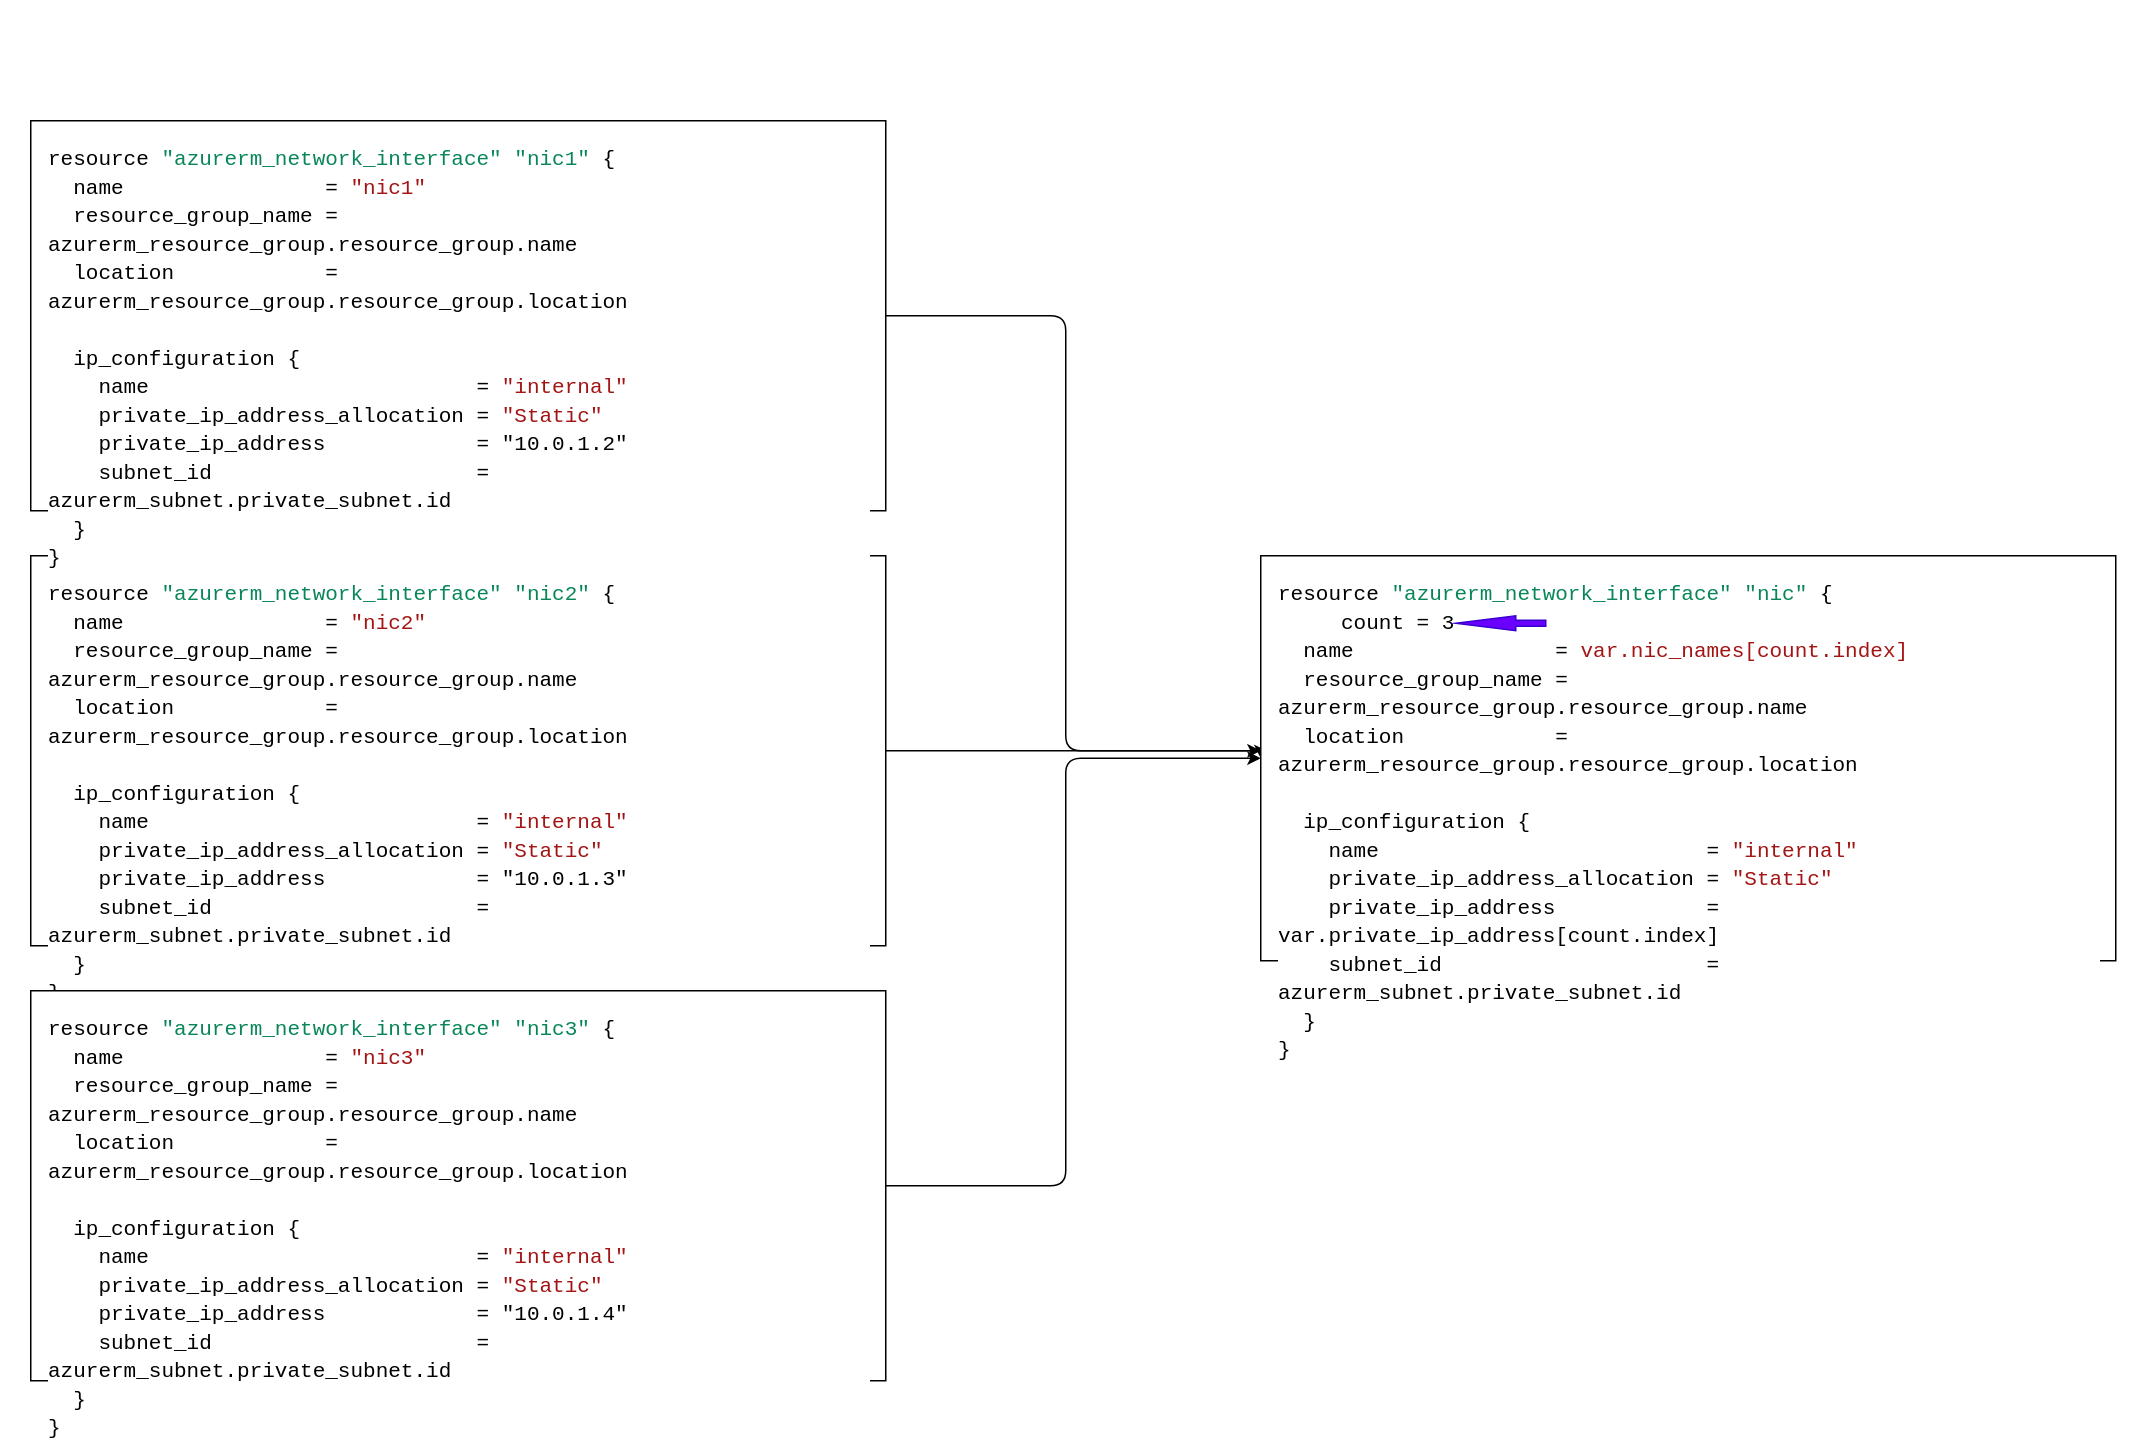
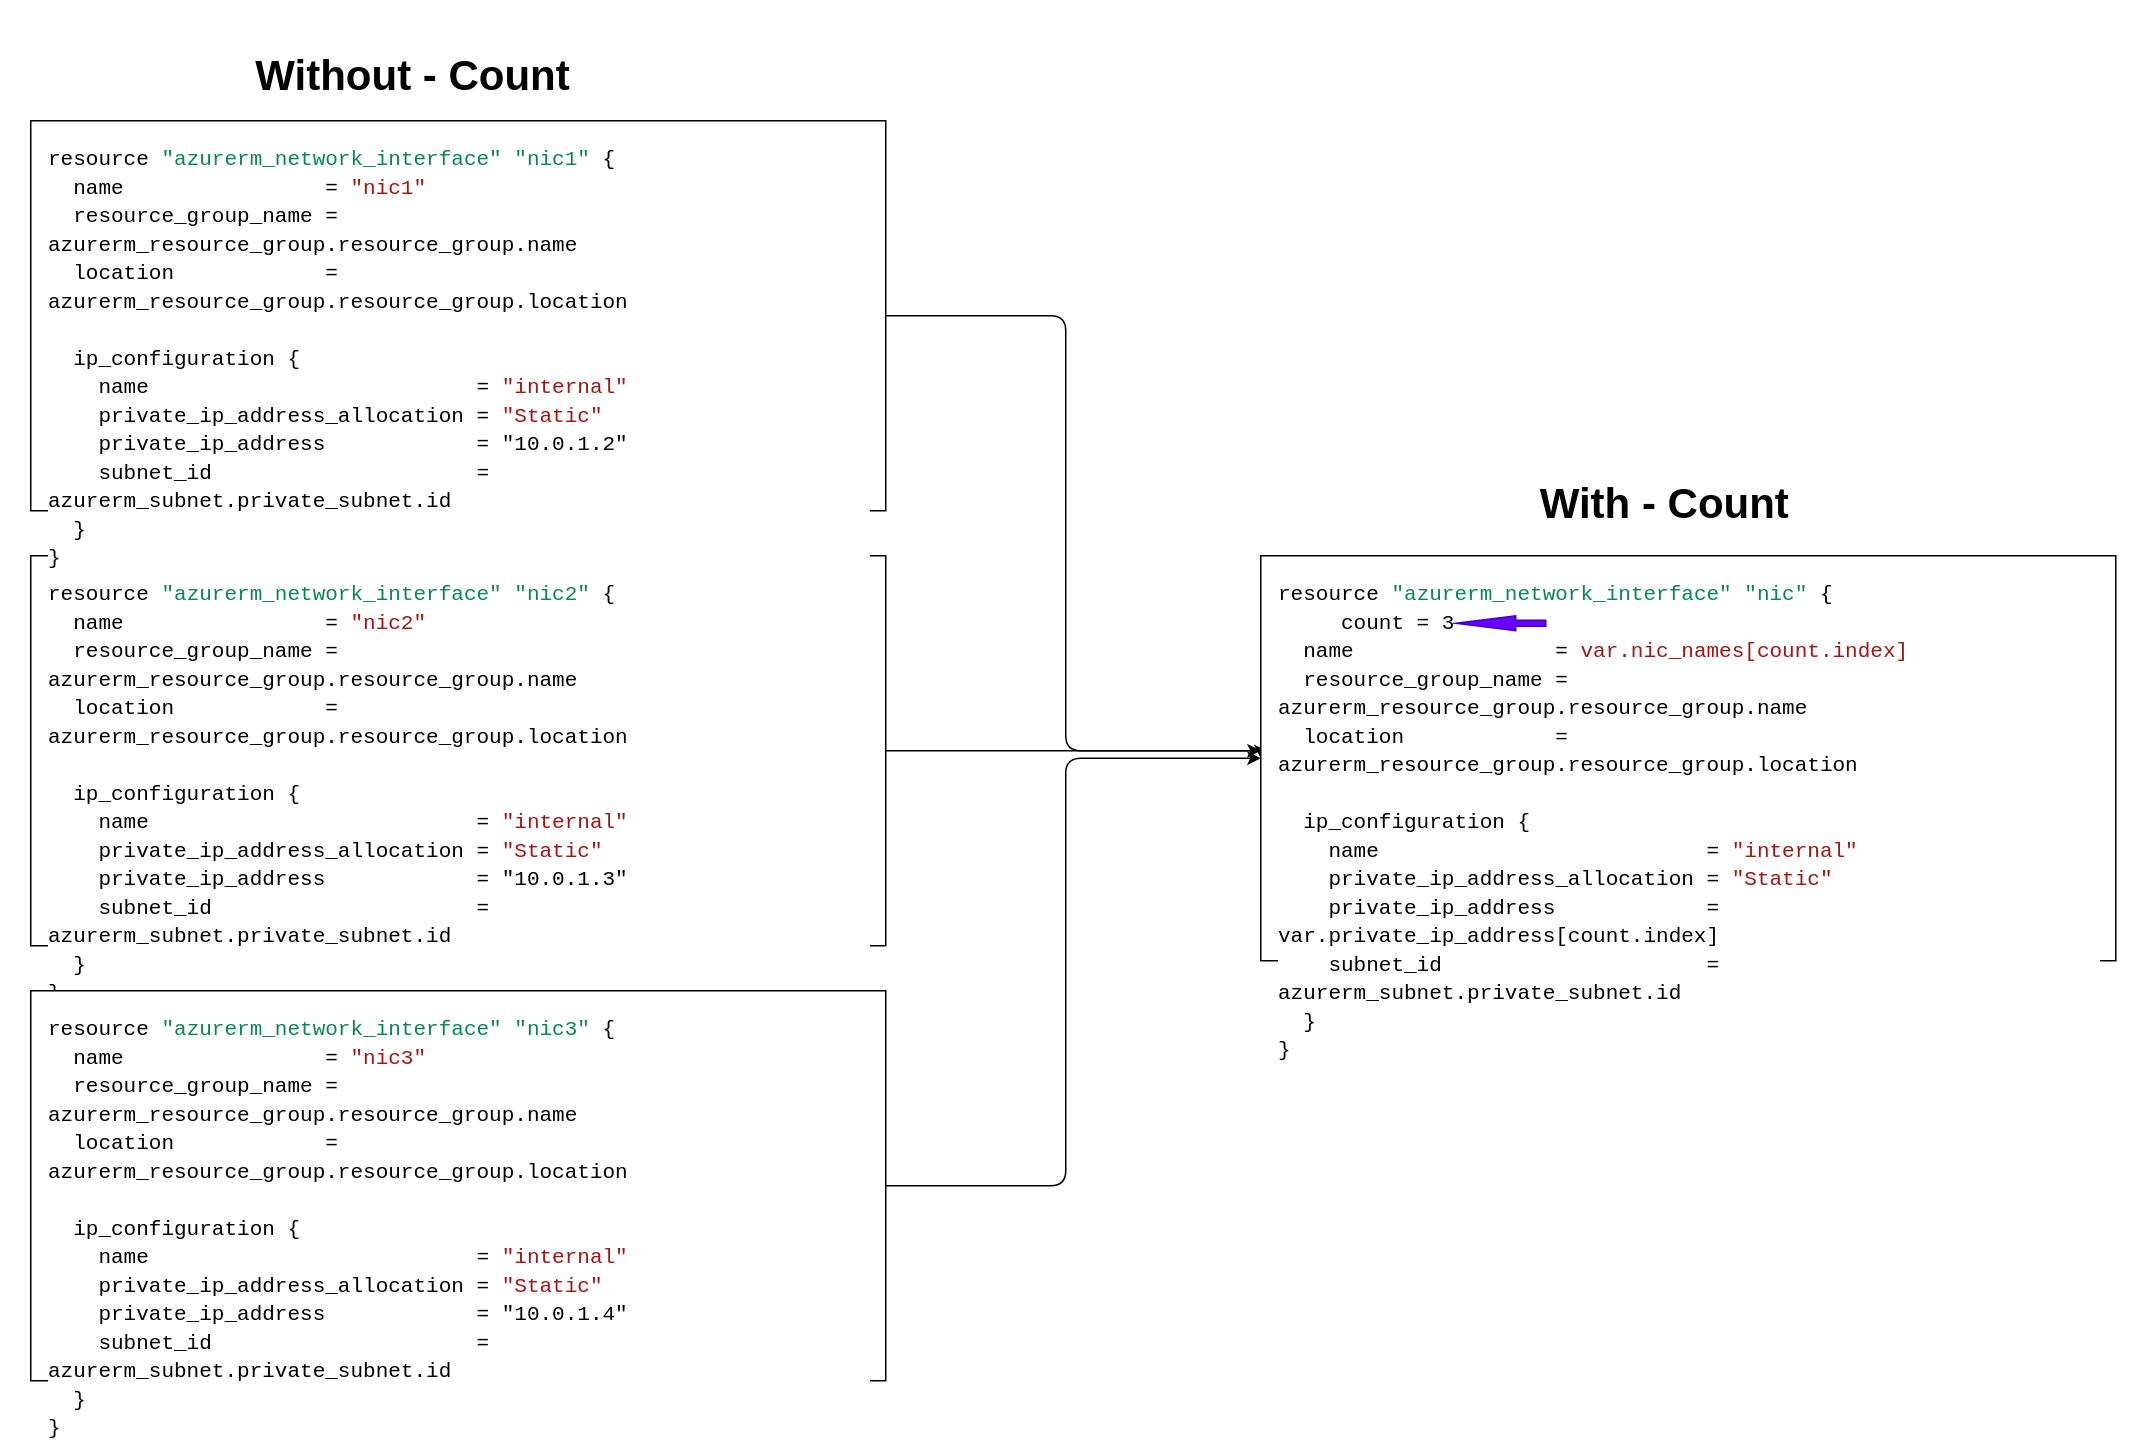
+ <mxCell id="14" value="&lt;span style=&quot;font-size: 28px;&quot;&gt;&lt;font style=&quot;font-size: 28px;&quot;&gt;Without - Count&lt;/font&gt;&lt;/span&gt;" style="text;strokeColor=none;align=center;fillColor=none;html=1;verticalAlign=middle;whiteSpace=wrap;rounded=0;fontSize=28;fontStyle=1" vertex="1" parent="1"><mxGeometry x="160" y="20" width="230" height="60" as="geometry" /></mxCell>
+ <mxCell id="15" value="&lt;b style=&quot;font-size: 28px;&quot;&gt;With - Count&lt;/b&gt;" style="text;html=1;align=center;verticalAlign=middle;resizable=0;points=[];autosize=1;strokeColor=none;fillColor=none;fontSize=28;fontColor=#000000;" vertex="1" parent="1"><mxGeometry x="1014" y="310" width="190" height="50" as="geometry" /></mxCell>
